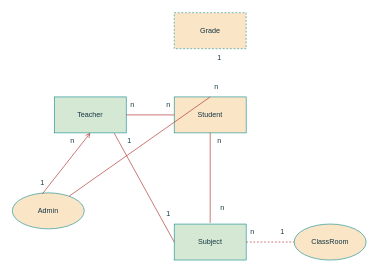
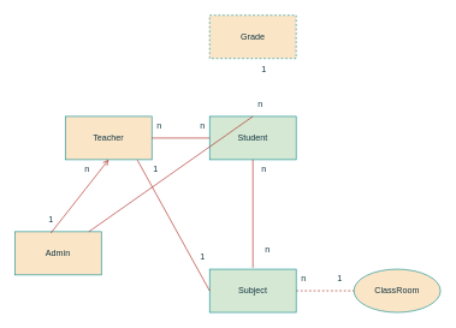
- <mxCell id="3" value="Teacher" style="rounded=0;whiteSpace=wrap;html=1;labelBackgroundColor=none;fillColor=#d5e8d4;strokeColor=#0F8B8D;fontColor=#143642;" parent="1" vertex="1"><mxGeometry x="90" y="161" width="120" height="60" as="geometry" /></mxCell>
+ <mxCell id="3" value="Teacher" style="rounded=0;whiteSpace=wrap;html=1;labelBackgroundColor=none;fillColor=#FAE5C7;strokeColor=#0F8B8D;fontColor=#143642;" parent="1" vertex="1"><mxGeometry x="90" y="161" width="120" height="60" as="geometry" /></mxCell>
- <mxCell id="7" value="Student" style="rounded=0;whiteSpace=wrap;html=1;labelBackgroundColor=none;fillColor=#FAE5C7;strokeColor=#0F8B8D;fontColor=#143642;" parent="1" vertex="1"><mxGeometry x="290" y="161" width="120" height="60" as="geometry" /></mxCell>
+ <mxCell id="7" value="Student" style="rounded=0;whiteSpace=wrap;html=1;labelBackgroundColor=none;fillColor=#d5e8d4;strokeColor=#0F8B8D;fontColor=#143642;" parent="1" vertex="1"><mxGeometry x="290" y="161" width="120" height="60" as="geometry" /></mxCell>
- <mxCell id="2" value="Admin" style="ellipse;whiteSpace=wrap;html=1;labelBackgroundColor=none;fillColor=#FAE5C7;strokeColor=#0F8B8D;fontColor=#143642;" parent="1" vertex="1"><mxGeometry x="20" y="321" width="120" height="60" as="geometry" /></mxCell>
+ <mxCell id="2" value="Admin" style="rounded=0;whiteSpace=wrap;html=1;labelBackgroundColor=none;fillColor=#FAE5C7;strokeColor=#0F8B8D;fontColor=#143642;" parent="1" vertex="1"><mxGeometry x="20" y="321" width="120" height="60" as="geometry" /></mxCell>
